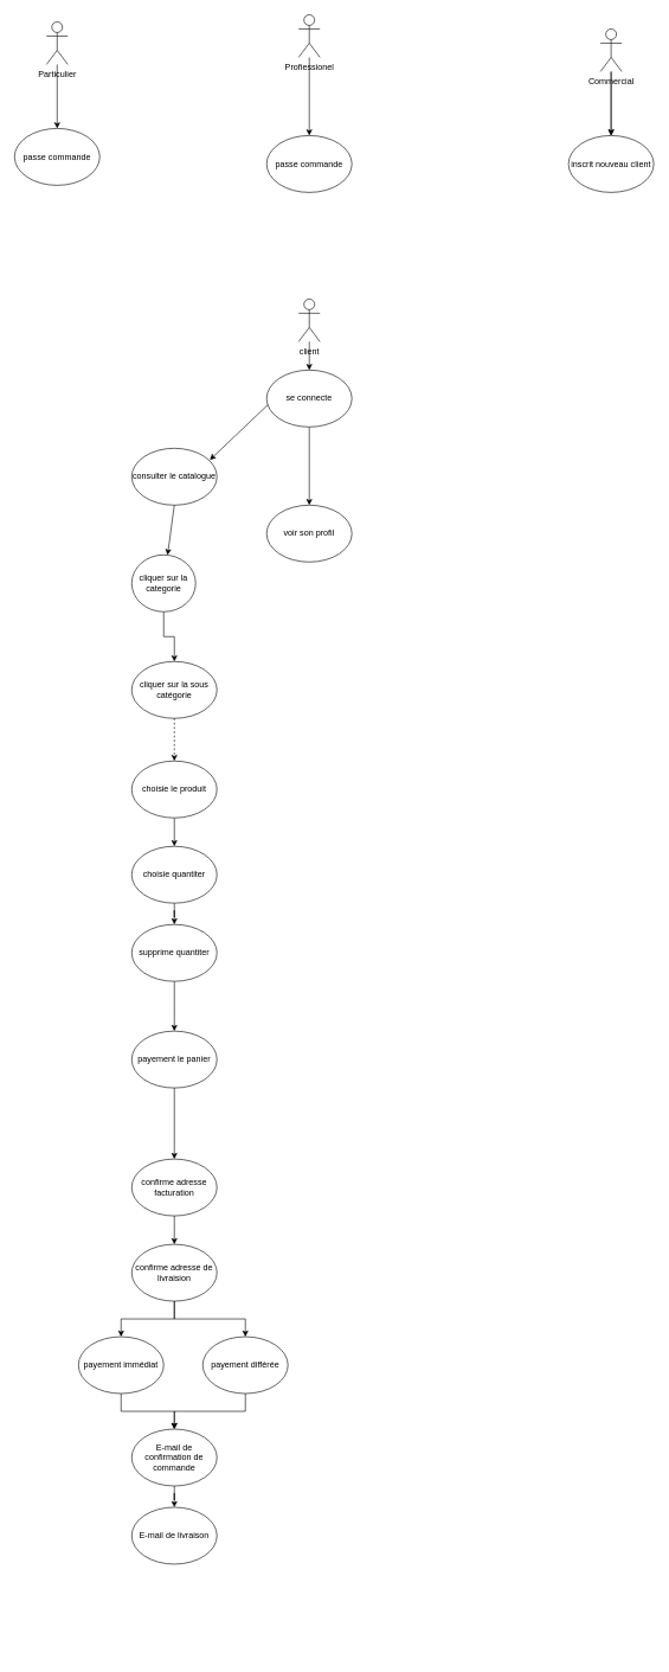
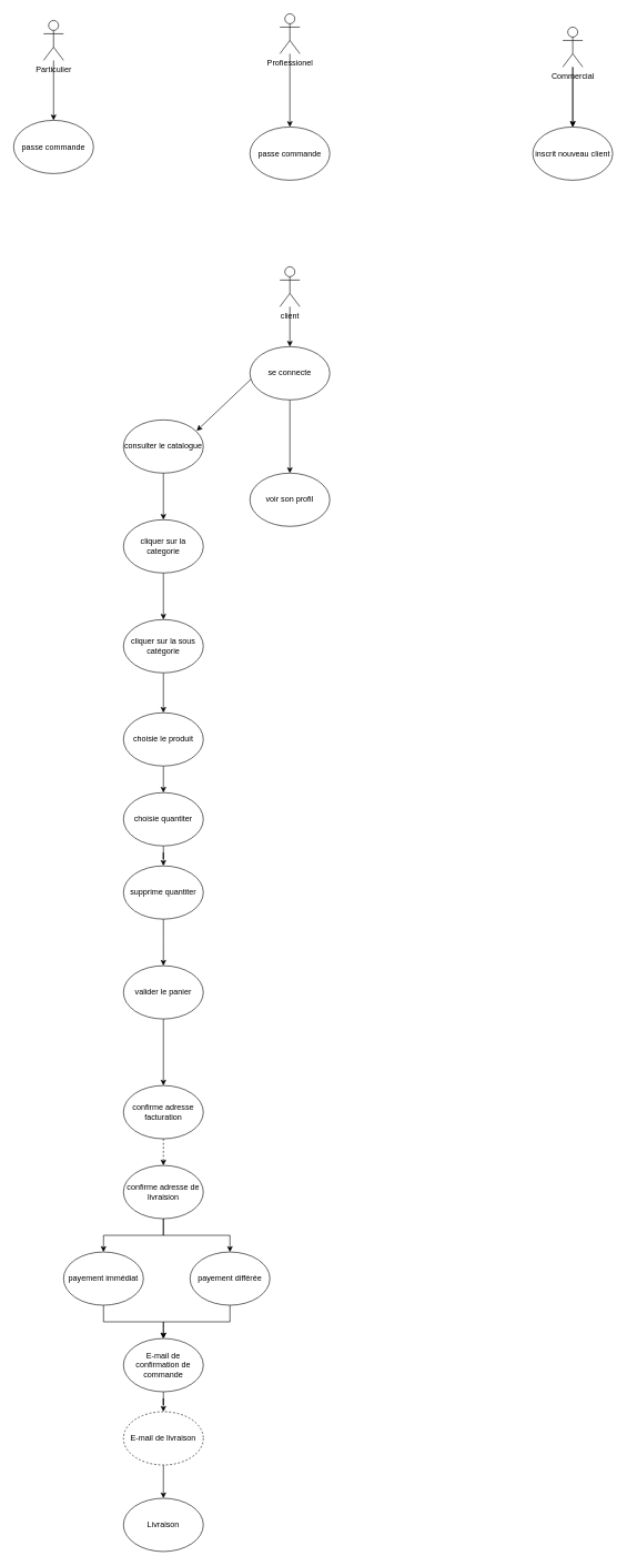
- <mxCell id="13" value="client" style="shape=umlActor;verticalLabelPosition=bottom;verticalAlign=top;html=1;outlineConnect=0;" vertex="1" parent="1"><mxGeometry x="420" y="420" width="30" height="60" as="geometry" /></mxCell>
+ <mxCell id="13" value="client" style="shape=umlActor;verticalLabelPosition=bottom;verticalAlign=top;html=1;outlineConnect=0;" vertex="1" parent="1"><mxGeometry x="420" y="400" width="30" height="60" as="geometry" /></mxCell>
- <mxCell id="20" value="cliquer sur la categorie" style="ellipse;whiteSpace=wrap;html=1;" vertex="1" parent="1"><mxGeometry x="185" y="780" width="90" height="80" as="geometry" /></mxCell>
+ <mxCell id="20" value="cliquer sur la categorie" style="ellipse;whiteSpace=wrap;html=1;" vertex="1" parent="1"><mxGeometry x="185" y="780" width="120" height="80" as="geometry" /></mxCell>
- <mxCell id="22" style="edgeStyle=orthogonalEdgeStyle;rounded=0;orthogonalLoop=1;jettySize=auto;html=1;dashed=1;" edge="1" parent="1" source="23" target="25"><mxGeometry relative="1" as="geometry" /></mxCell>
+ <mxCell id="22" style="edgeStyle=orthogonalEdgeStyle;rounded=0;orthogonalLoop=1;jettySize=auto;html=1;" edge="1" parent="1" source="23" target="25"><mxGeometry relative="1" as="geometry" /></mxCell>
- <mxCell id="31" value="payement le panier" style="ellipse;whiteSpace=wrap;html=1;" vertex="1" parent="1"><mxGeometry x="185" y="1450" width="120" height="80" as="geometry" /></mxCell>
+ <mxCell id="31" value="valider le panier" style="ellipse;whiteSpace=wrap;html=1;" vertex="1" parent="1"><mxGeometry x="185" y="1450" width="120" height="80" as="geometry" /></mxCell>
- <mxCell id="32" style="edgeStyle=orthogonalEdgeStyle;rounded=0;orthogonalLoop=1;jettySize=auto;html=1;" edge="1" parent="1" source="33" target="36"><mxGeometry relative="1" as="geometry"><mxPoint x="245" y="1800" as="targetPoint" /></mxGeometry></mxCell>
+ <mxCell id="32" style="edgeStyle=orthogonalEdgeStyle;rounded=0;orthogonalLoop=1;jettySize=auto;html=1;dashed=1;" edge="1" parent="1" source="33" target="36"><mxGeometry relative="1" as="geometry"><mxPoint x="245" y="1800" as="targetPoint" /></mxGeometry></mxCell>
- <mxCell id="38" value="payement immédiat" style="ellipse;whiteSpace=wrap;html=1;" vertex="1" parent="1"><mxGeometry x="110" y="1880" width="120" height="80" as="geometry" /></mxCell>
+ <mxCell id="38" value="payement immédiat" style="ellipse;whiteSpace=wrap;html=1;" vertex="1" parent="1"><mxGeometry x="95" y="1880" width="120" height="80" as="geometry" /></mxCell>
- <mxCell id="44" value="E-mail de livraison" style="ellipse;whiteSpace=wrap;html=1;" vertex="1" parent="1"><mxGeometry x="185" y="2120" width="120" height="80" as="geometry" /></mxCell>
+ <mxCell id="44" value="E-mail de livraison" style="ellipse;whiteSpace=wrap;html=1;dashed=1;" vertex="1" parent="1"><mxGeometry x="185" y="2120" width="120" height="80" as="geometry" /></mxCell>
+ <mxCell id="43" style="edgeStyle=orthogonalEdgeStyle;rounded=0;orthogonalLoop=1;jettySize=auto;html=1;" edge="1" parent="1" source="44" target="45"><mxGeometry relative="1" as="geometry"><mxPoint x="245" y="2290" as="targetPoint" /></mxGeometry></mxCell>
+ <mxCell id="45" value="Livraison" style="ellipse;whiteSpace=wrap;html=1;" vertex="1" parent="1"><mxGeometry x="185" y="2250" width="120" height="80" as="geometry" /></mxCell>
